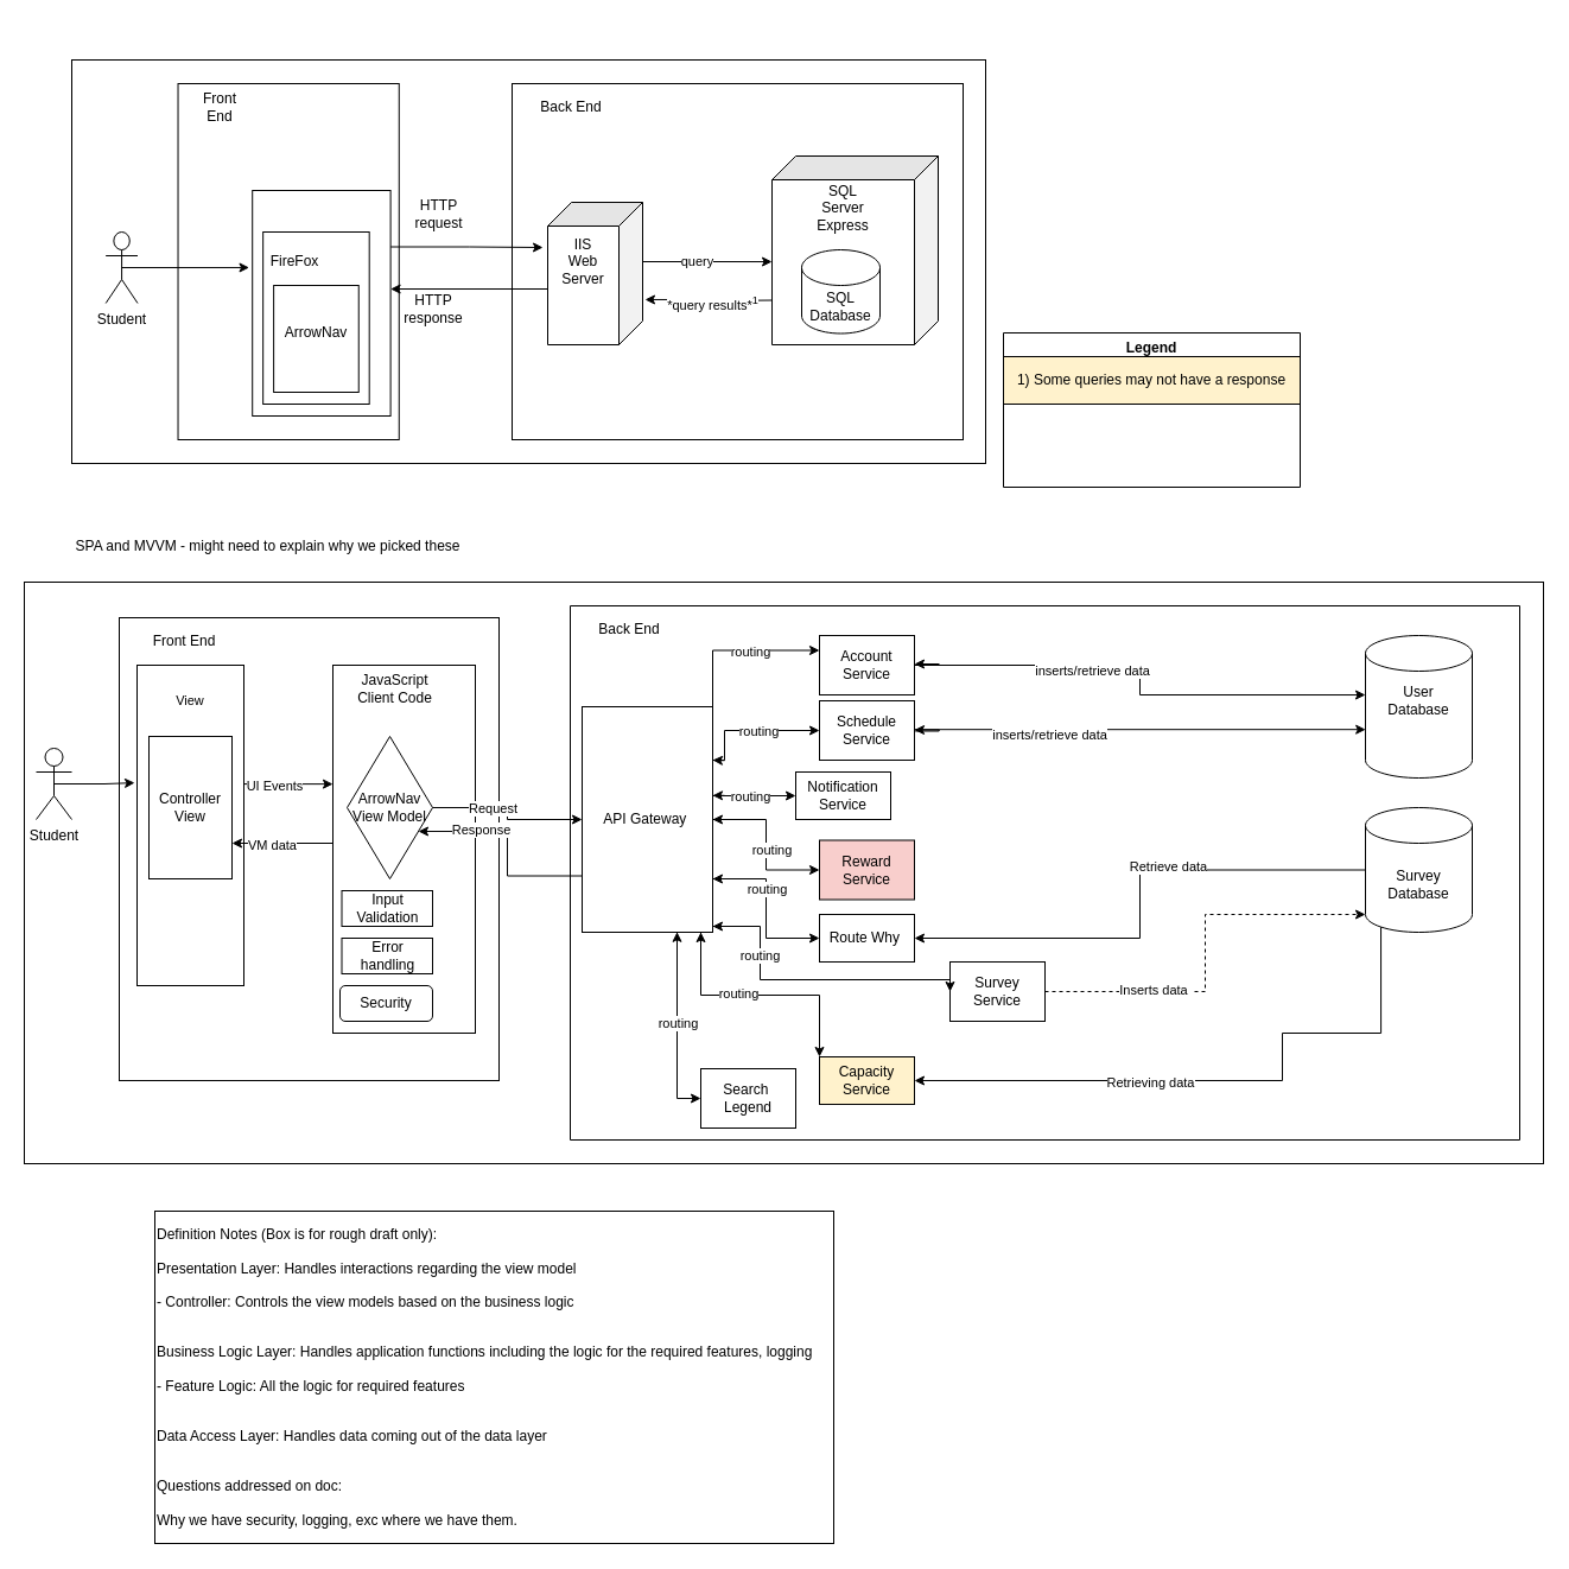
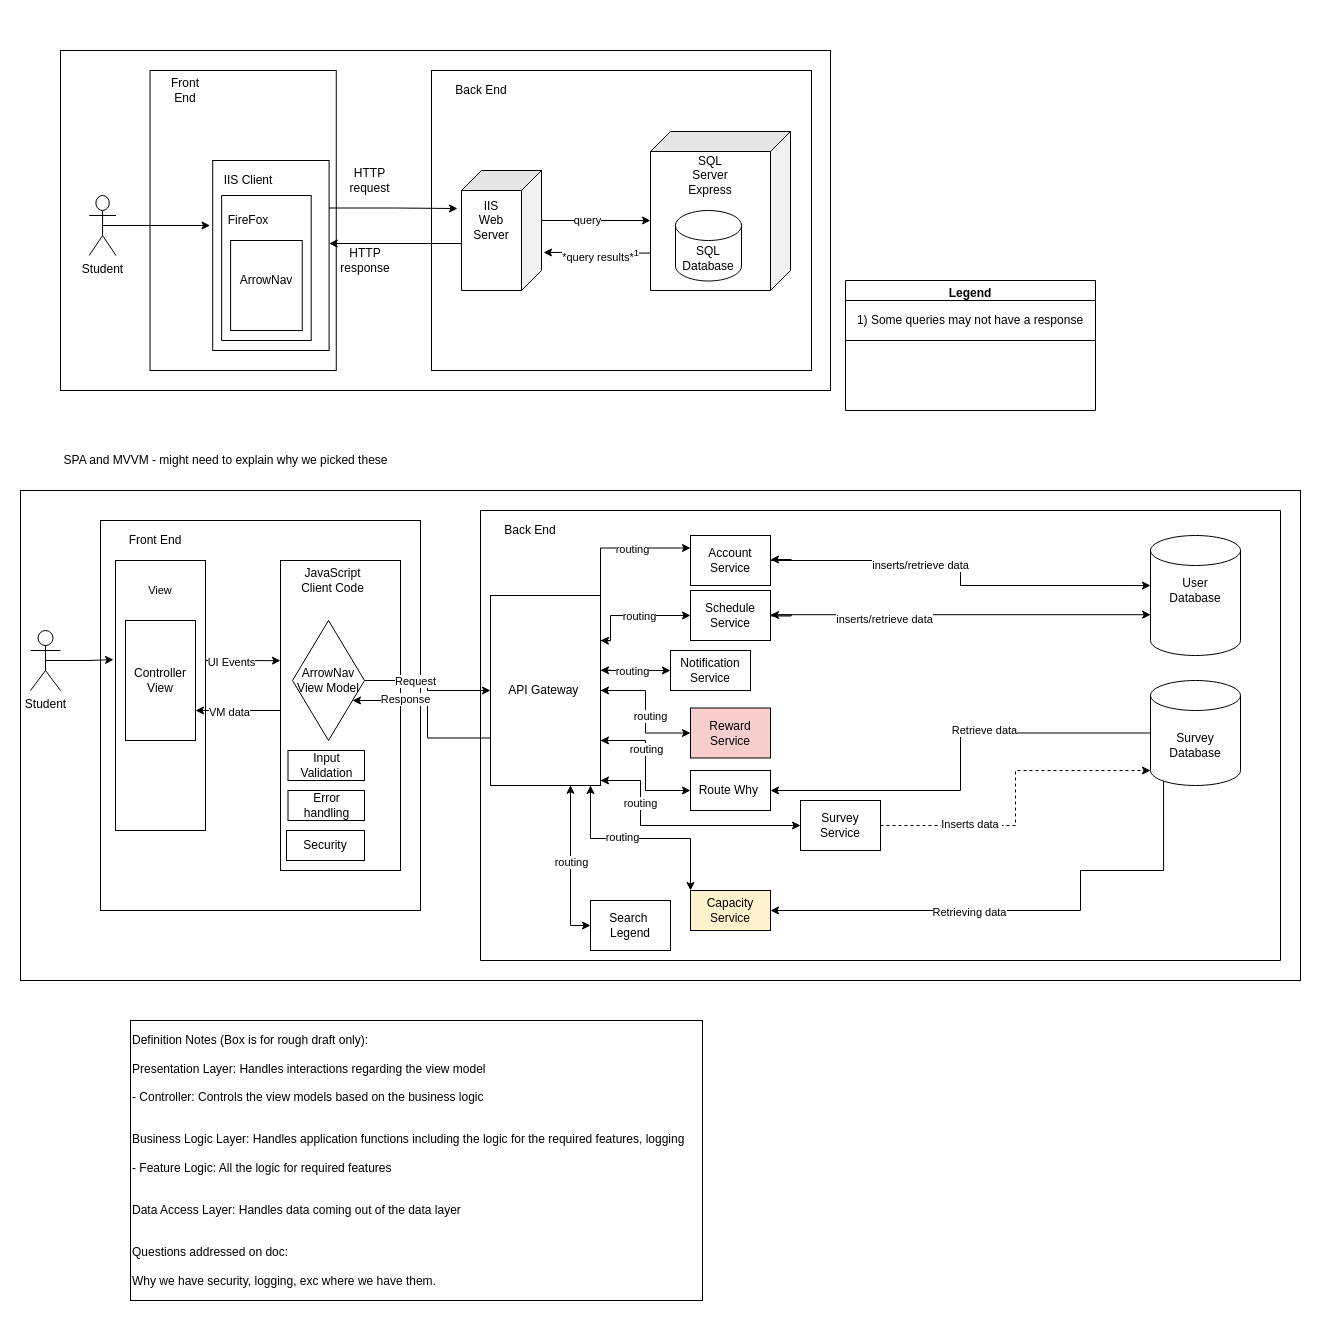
+ <mxCell id="11" value="IIS Client" style="text;html=1;strokeColor=none;fillColor=none;align=center;verticalAlign=middle;whiteSpace=wrap;rounded=0;" parent="2" vertex="1"><mxGeometry x="161.163" y="150" width="53.721" height="20" as="geometry" /></mxCell>
- <mxCell id="97" value="1) Some queries may not have a response" style="rounded=0;whiteSpace=wrap;html=1;fillColor=#fff2cc;" parent="96" vertex="1"><mxGeometry y="20" width="250" height="40" as="geometry" /></mxCell>
+ <mxCell id="97" value="1) Some queries may not have a response" style="rounded=0;whiteSpace=wrap;html=1;" parent="96" vertex="1"><mxGeometry y="20" width="250" height="40" as="geometry" /></mxCell>
- <mxCell id="51" value="Survey Service" style="rounded=0;whiteSpace=wrap;html=1;" parent="32" vertex="1"><mxGeometry x="320" y="300" width="80" height="50" as="geometry" /></mxCell>
+ <mxCell id="51" value="Survey Service" style="rounded=0;whiteSpace=wrap;html=1;" parent="32" vertex="1"><mxGeometry x="320" y="290" width="80" height="50" as="geometry" /></mxCell>
- <mxCell id="94" value="Security" style="whiteSpace=wrap;html=1;rounded=1;" parent="89" vertex="1"><mxGeometry x="6" y="270" width="78" height="30" as="geometry" /></mxCell>
+ <mxCell id="94" value="Security" style="rounded=0;whiteSpace=wrap;html=1;" parent="89" vertex="1"><mxGeometry x="6" y="270" width="78" height="30" as="geometry" /></mxCell>
